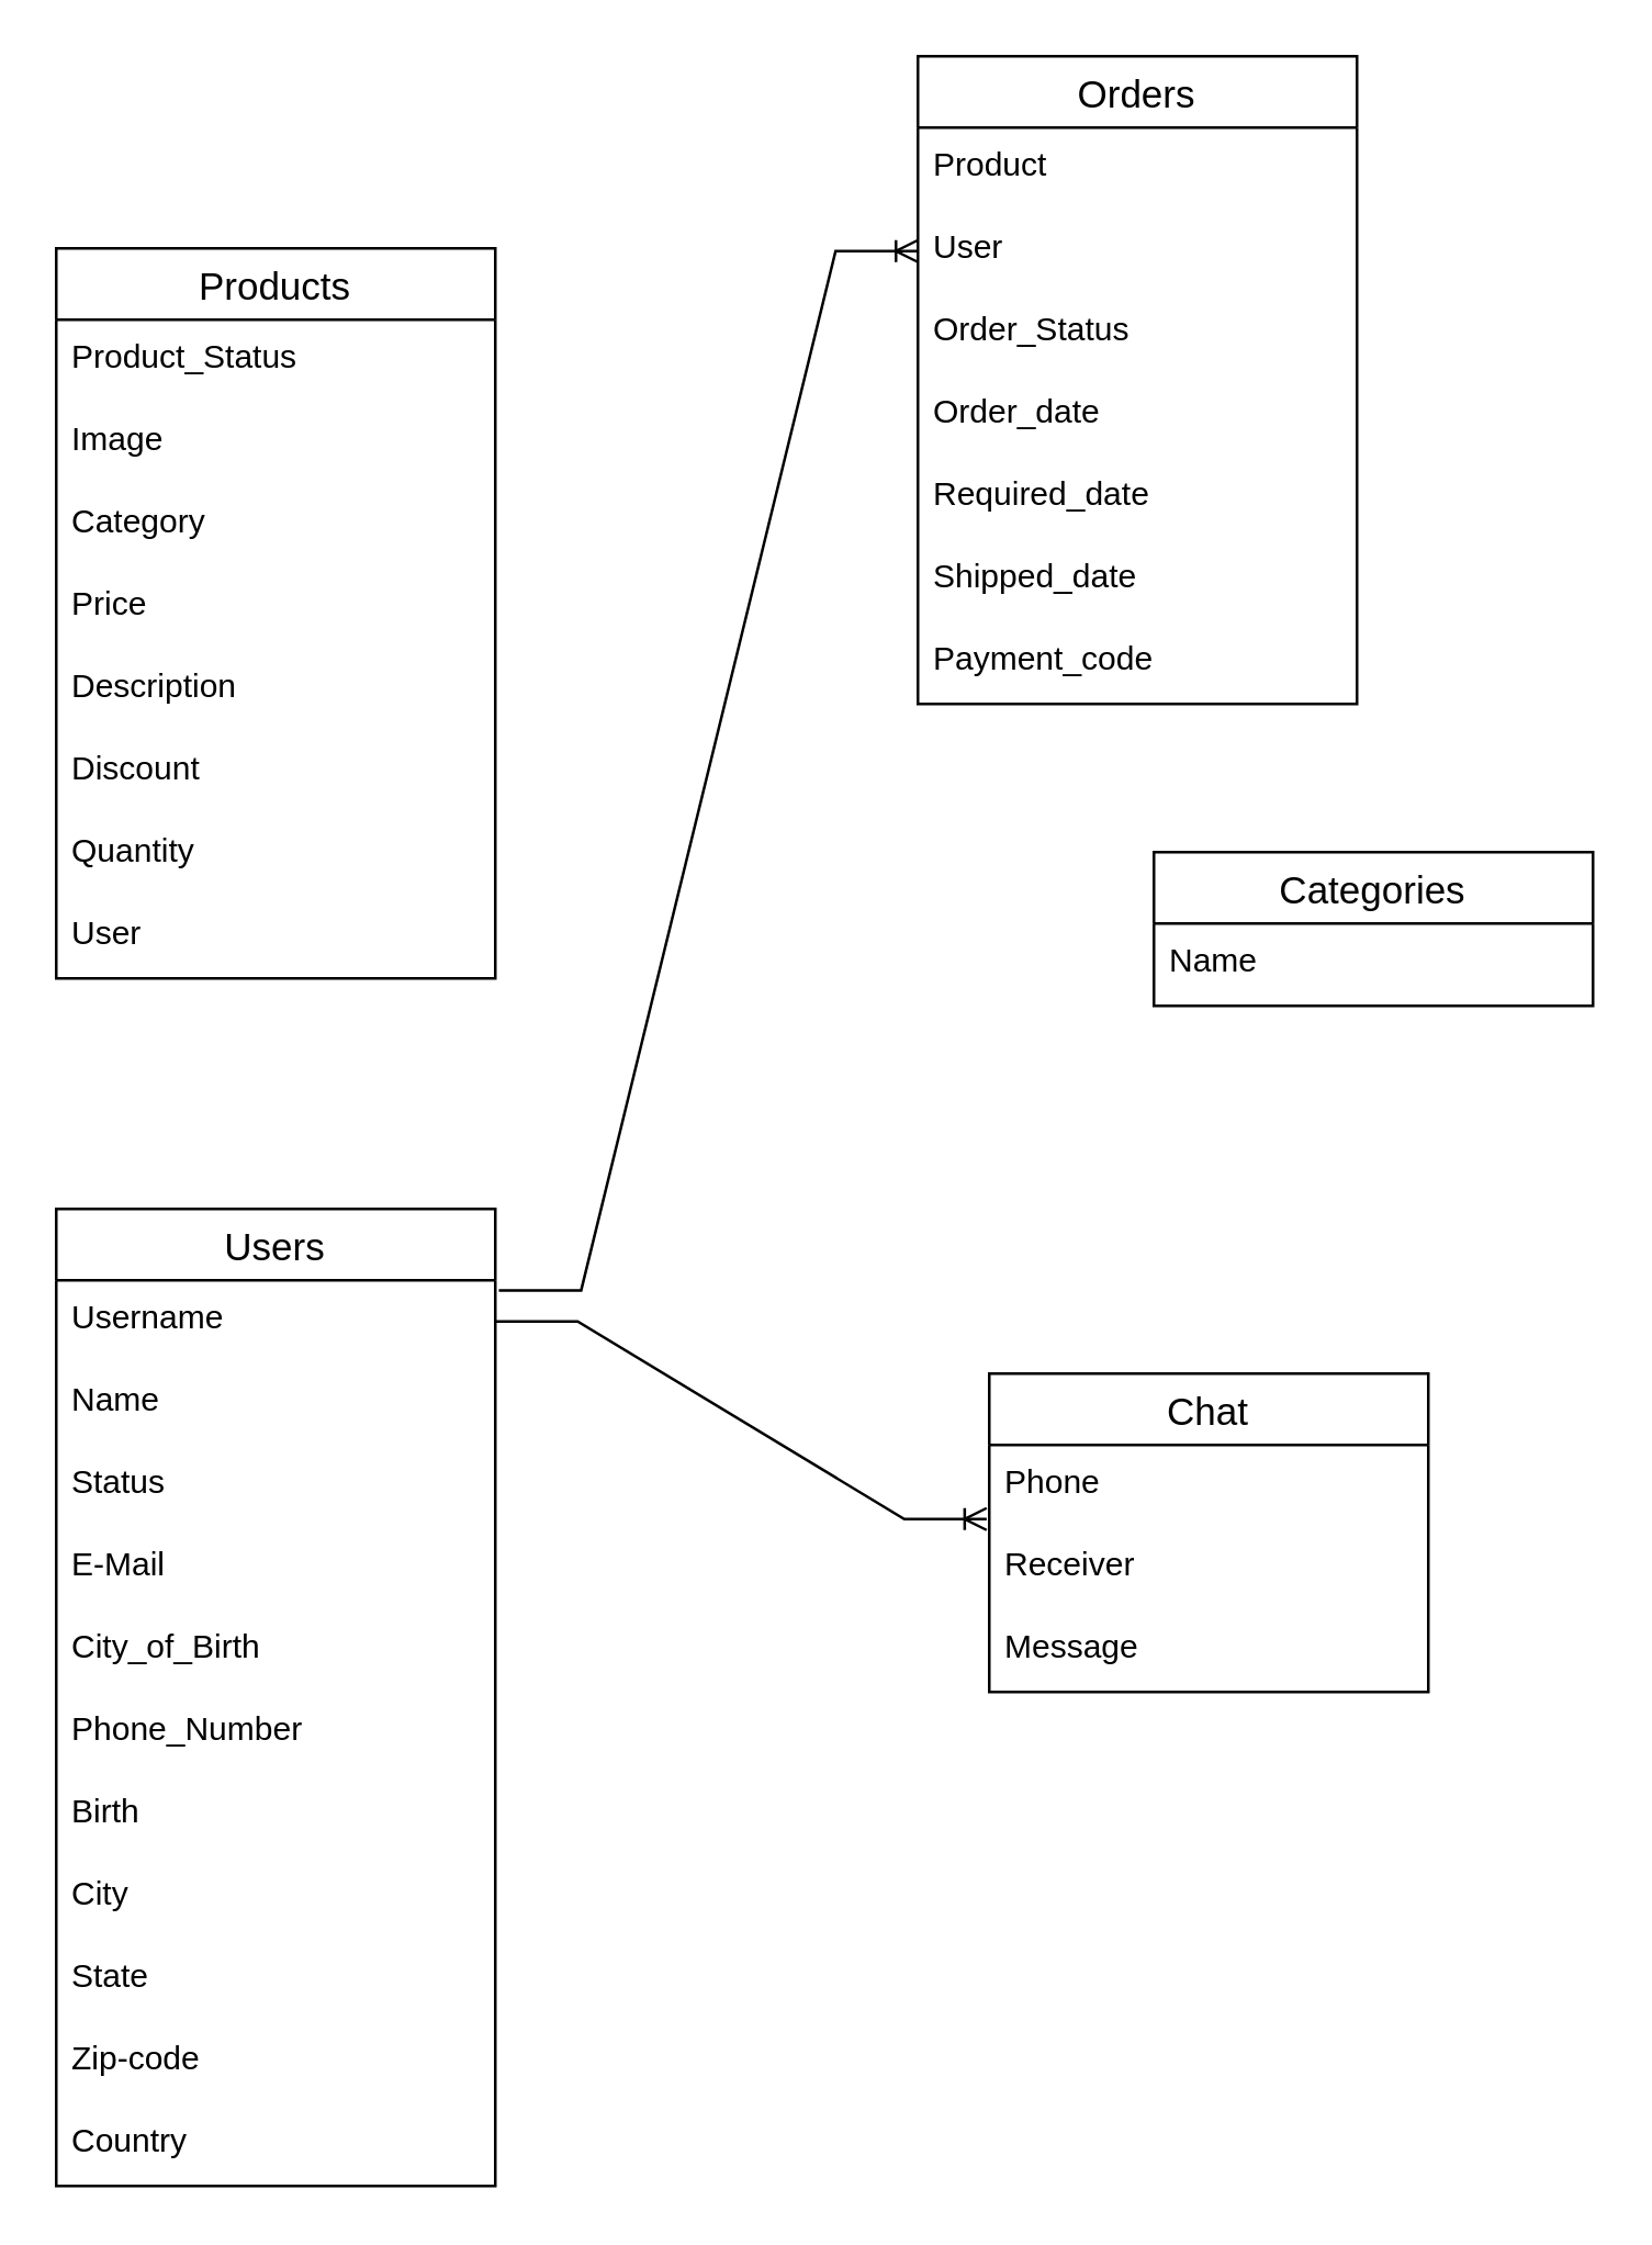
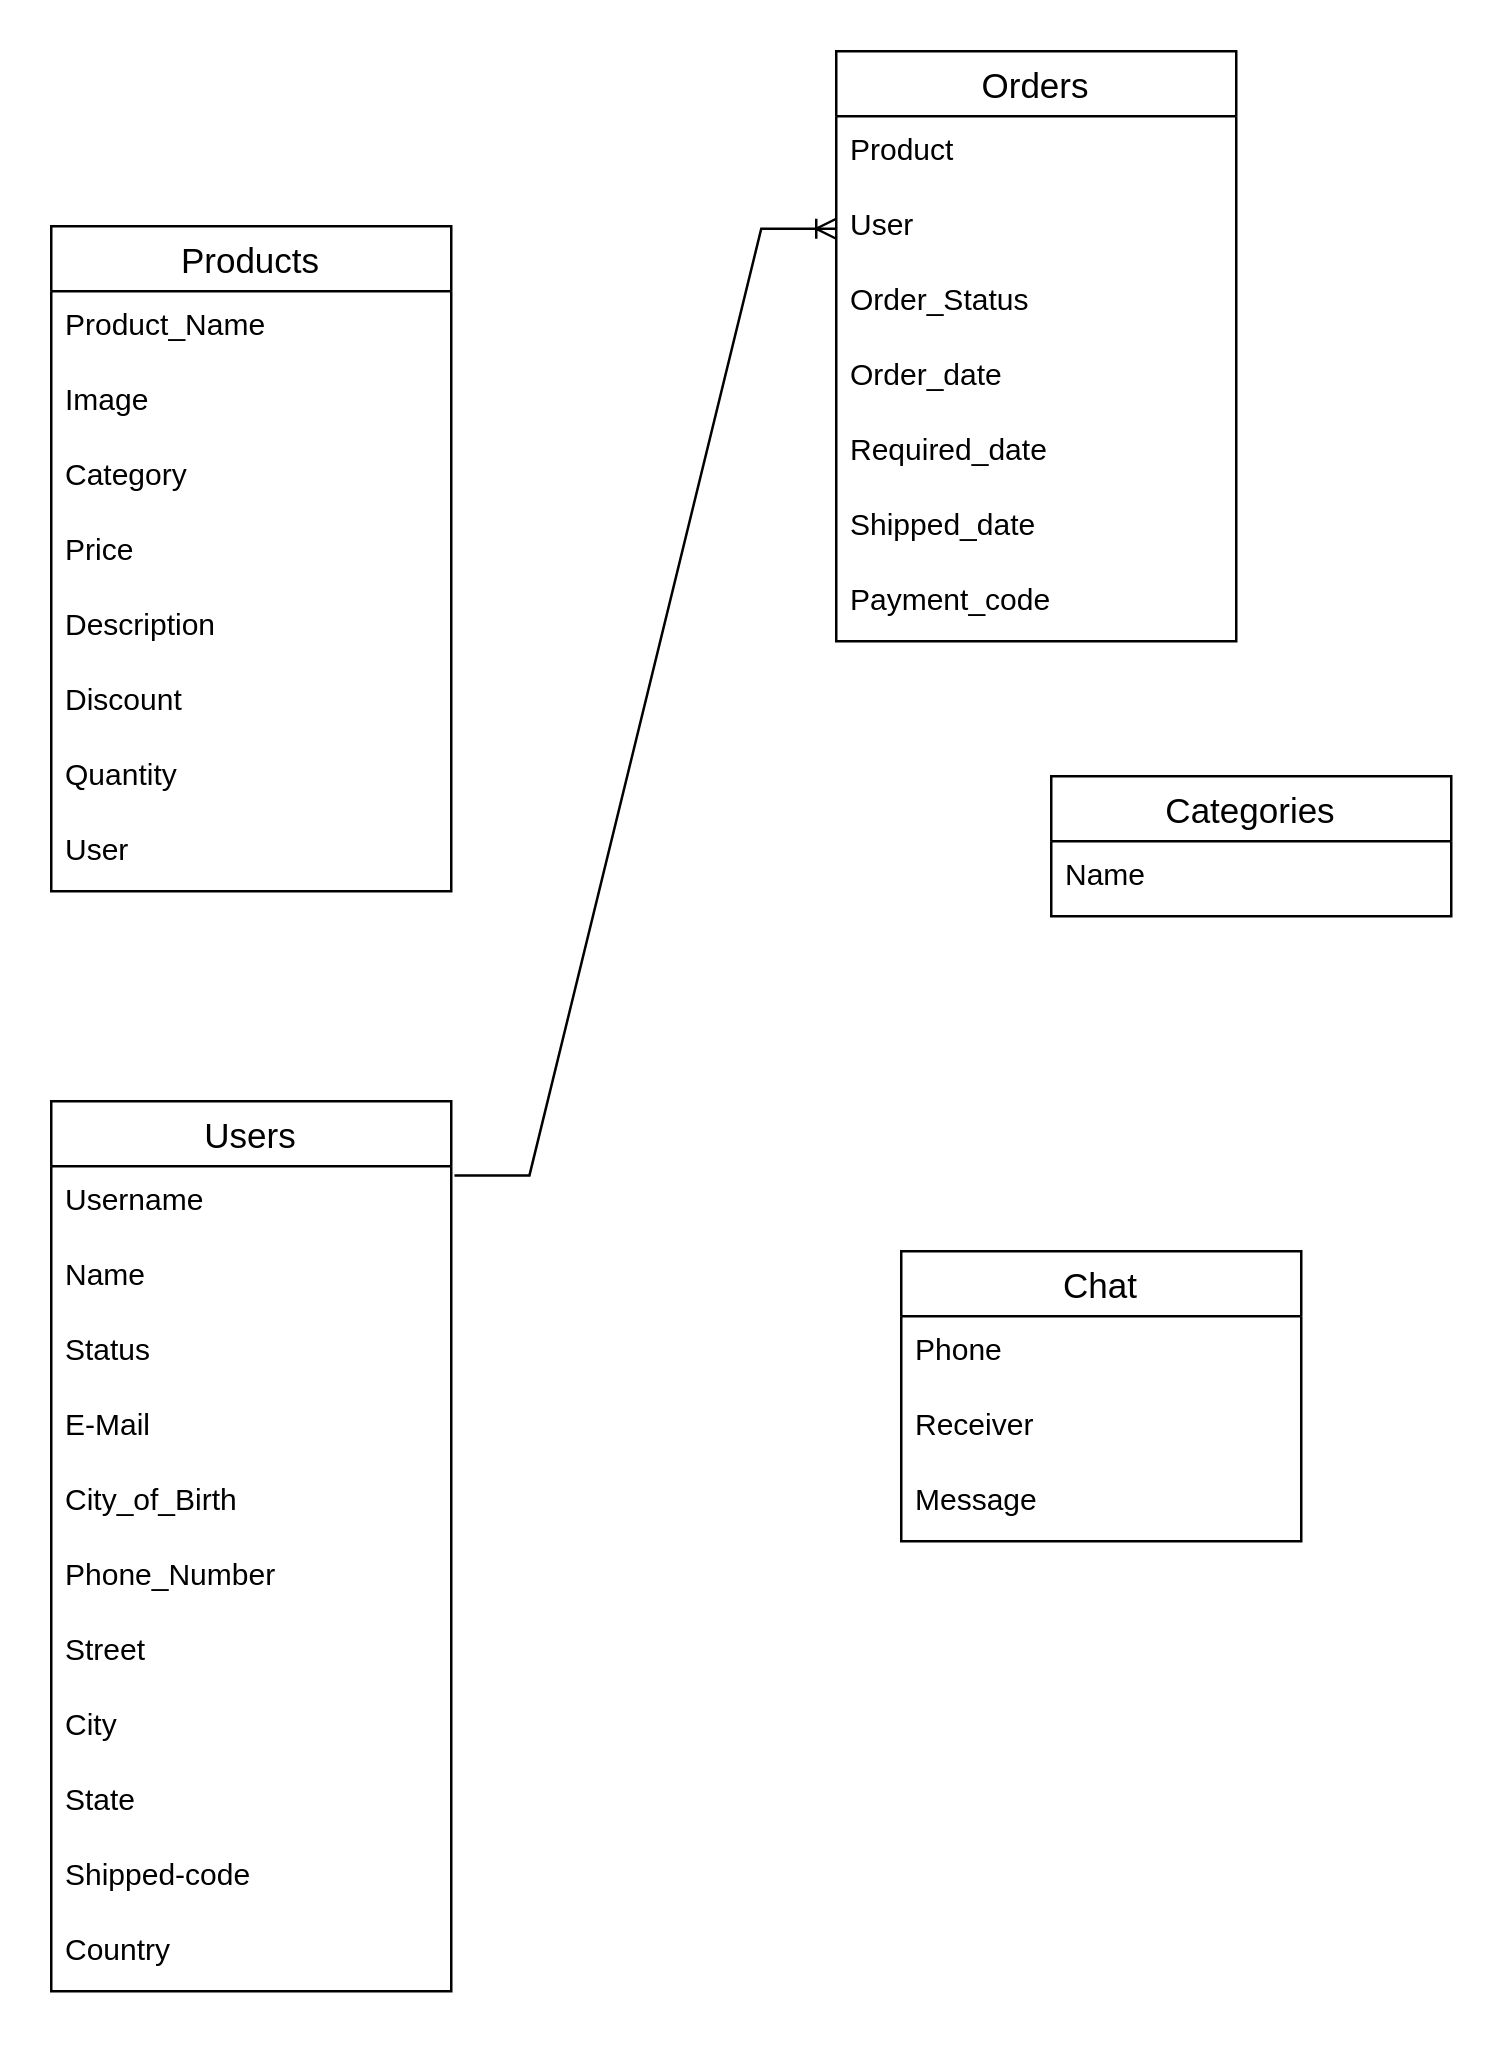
- <mxCell id="3" value="Product_Status" style="text;strokeColor=none;fillColor=none;spacingLeft=4;spacingRight=4;overflow=hidden;rotatable=0;points=[[0,0.5],[1,0.5]];portConstraint=eastwest;fontSize=12;" parent="2" vertex="1"><mxGeometry y="26" width="160" height="30" as="geometry" /></mxCell>
+ <mxCell id="3" value="Product_Name" style="text;strokeColor=none;fillColor=none;spacingLeft=4;spacingRight=4;overflow=hidden;rotatable=0;points=[[0,0.5],[1,0.5]];portConstraint=eastwest;fontSize=12;" parent="2" vertex="1"><mxGeometry y="26" width="160" height="30" as="geometry" /></mxCell>
- <mxCell id="35" value="" style="edgeStyle=entityRelationEdgeStyle;fontSize=12;html=1;endArrow=ERoneToMany;rounded=0;exitX=1;exitY=0.5;exitDx=0;exitDy=0;entryX=-0.006;entryY=0.9;entryDx=0;entryDy=0;entryPerimeter=0;" parent="1" source="12" target="32" edge="1"><mxGeometry width="100" height="100" relative="1" as="geometry"><mxPoint x="180" y="520" as="sourcePoint" /><mxPoint x="310" y="550" as="targetPoint" /></mxGeometry></mxCell>
- <mxCell id="18" value="Birth" style="text;strokeColor=none;fillColor=none;spacingLeft=4;spacingRight=4;overflow=hidden;rotatable=0;points=[[0,0.5],[1,0.5]];portConstraint=eastwest;fontSize=12;" parent="11" vertex="1"><mxGeometry y="206" width="160" height="30" as="geometry" /></mxCell>
+ <mxCell id="18" value="Street" style="text;strokeColor=none;fillColor=none;spacingLeft=4;spacingRight=4;overflow=hidden;rotatable=0;points=[[0,0.5],[1,0.5]];portConstraint=eastwest;fontSize=12;" parent="11" vertex="1"><mxGeometry y="206" width="160" height="30" as="geometry" /></mxCell>
- <mxCell id="21" value="Zip-code" style="text;strokeColor=none;fillColor=none;spacingLeft=4;spacingRight=4;overflow=hidden;rotatable=0;points=[[0,0.5],[1,0.5]];portConstraint=eastwest;fontSize=12;" parent="11" vertex="1"><mxGeometry y="296" width="160" height="30" as="geometry" /></mxCell>
+ <mxCell id="21" value="Shipped-code" style="text;strokeColor=none;fillColor=none;spacingLeft=4;spacingRight=4;overflow=hidden;rotatable=0;points=[[0,0.5],[1,0.5]];portConstraint=eastwest;fontSize=12;" parent="11" vertex="1"><mxGeometry y="296" width="160" height="30" as="geometry" /></mxCell>
